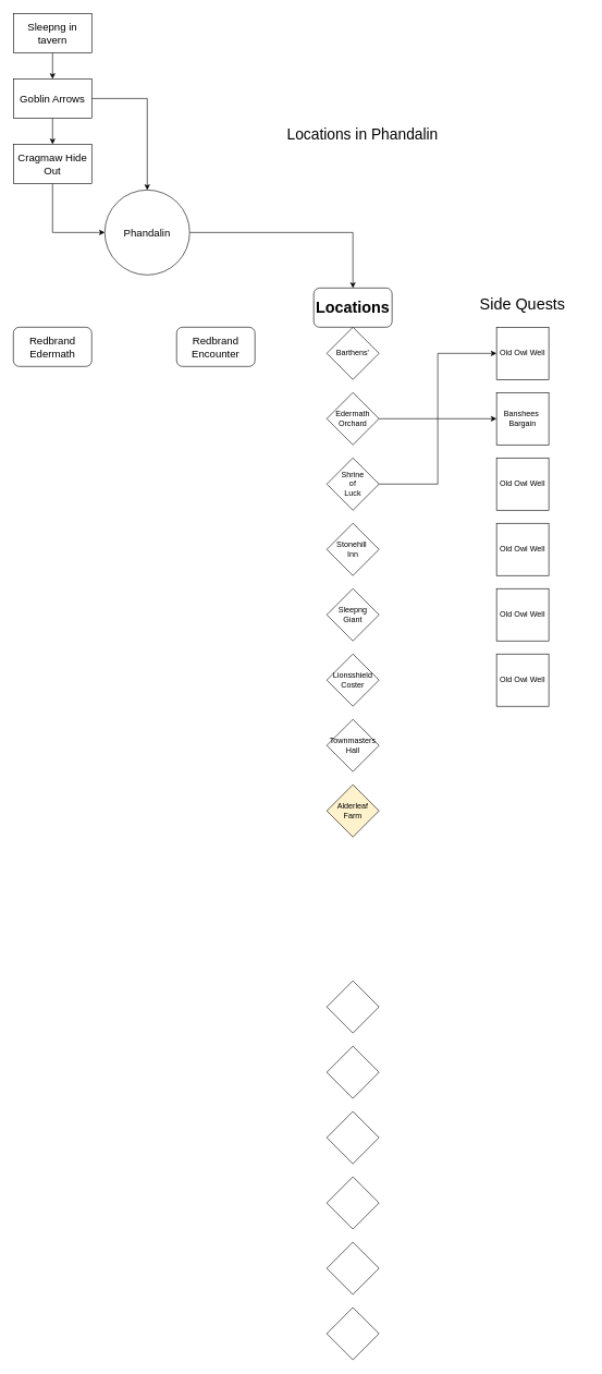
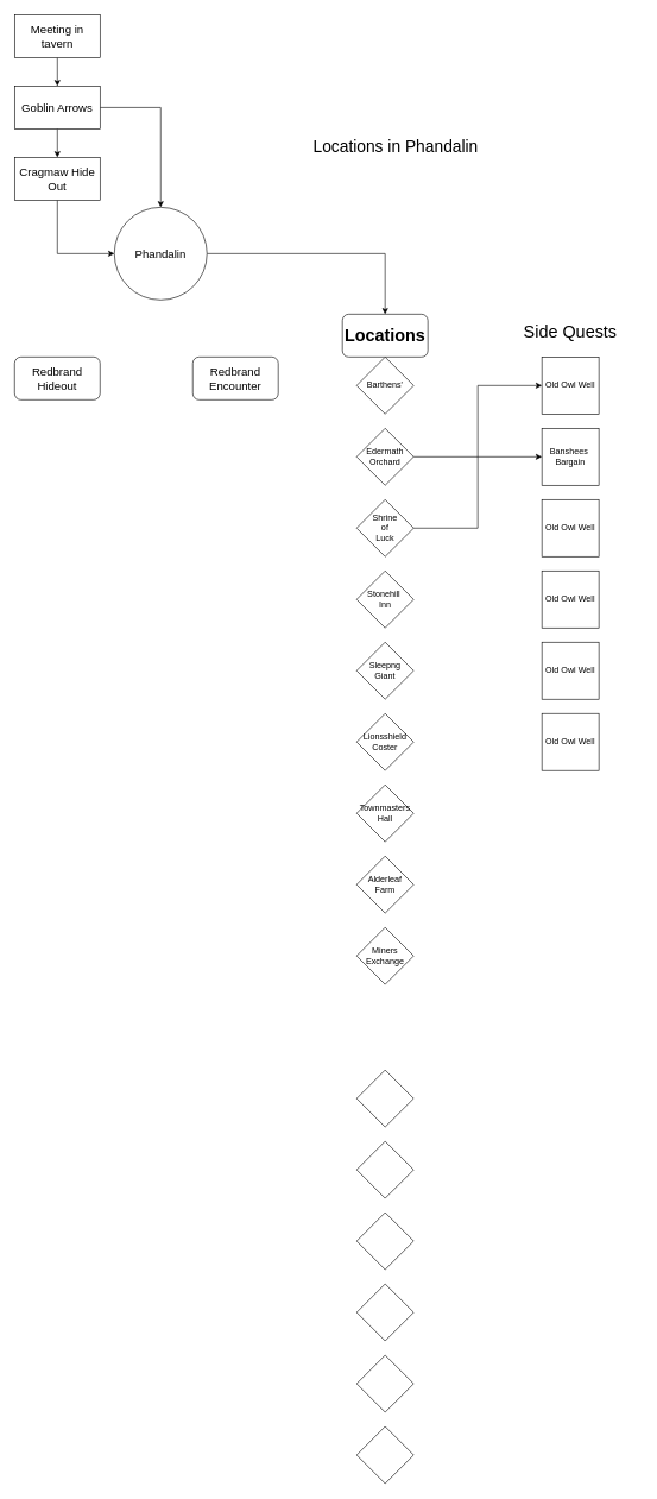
- <mxCell id="3" value="Sleepng in tavern" style="rounded=0;whiteSpace=wrap;html=1;fontSize=16;" vertex="1" parent="1"><mxGeometry x="20" y="20" width="120" height="60" as="geometry" /></mxCell>
+ <mxCell id="3" value="Meeting in tavern" style="rounded=0;whiteSpace=wrap;html=1;fontSize=16;" vertex="1" parent="1"><mxGeometry x="20" y="20" width="120" height="60" as="geometry" /></mxCell>
- <mxCell id="11" value="Redbrand Edermath" style="rounded=1;whiteSpace=wrap;html=1;fontSize=16;" vertex="1" parent="1"><mxGeometry x="20" y="500" width="120" height="60" as="geometry" /></mxCell>
+ <mxCell id="11" value="Redbrand Hideout" style="rounded=1;whiteSpace=wrap;html=1;fontSize=16;" vertex="1" parent="1"><mxGeometry x="20" y="500" width="120" height="60" as="geometry" /></mxCell>
- <mxCell id="23" value="Alderleaf Farm" style="rhombus;whiteSpace=wrap;html=1;fillColor=#fff2cc;" vertex="1" parent="1"><mxGeometry x="500" y="1200" width="80" height="80" as="geometry" /></mxCell>
+ <mxCell id="23" value="Alderleaf Farm" style="rhombus;whiteSpace=wrap;html=1;" vertex="1" parent="1"><mxGeometry x="500" y="1200" width="80" height="80" as="geometry" /></mxCell>
+ <mxCell id="33" value="Miners&lt;div&gt;Exchange&lt;/div&gt;" style="rhombus;whiteSpace=wrap;html=1;" vertex="1" parent="1"><mxGeometry x="500" y="1300" width="80" height="80" as="geometry" /></mxCell>
